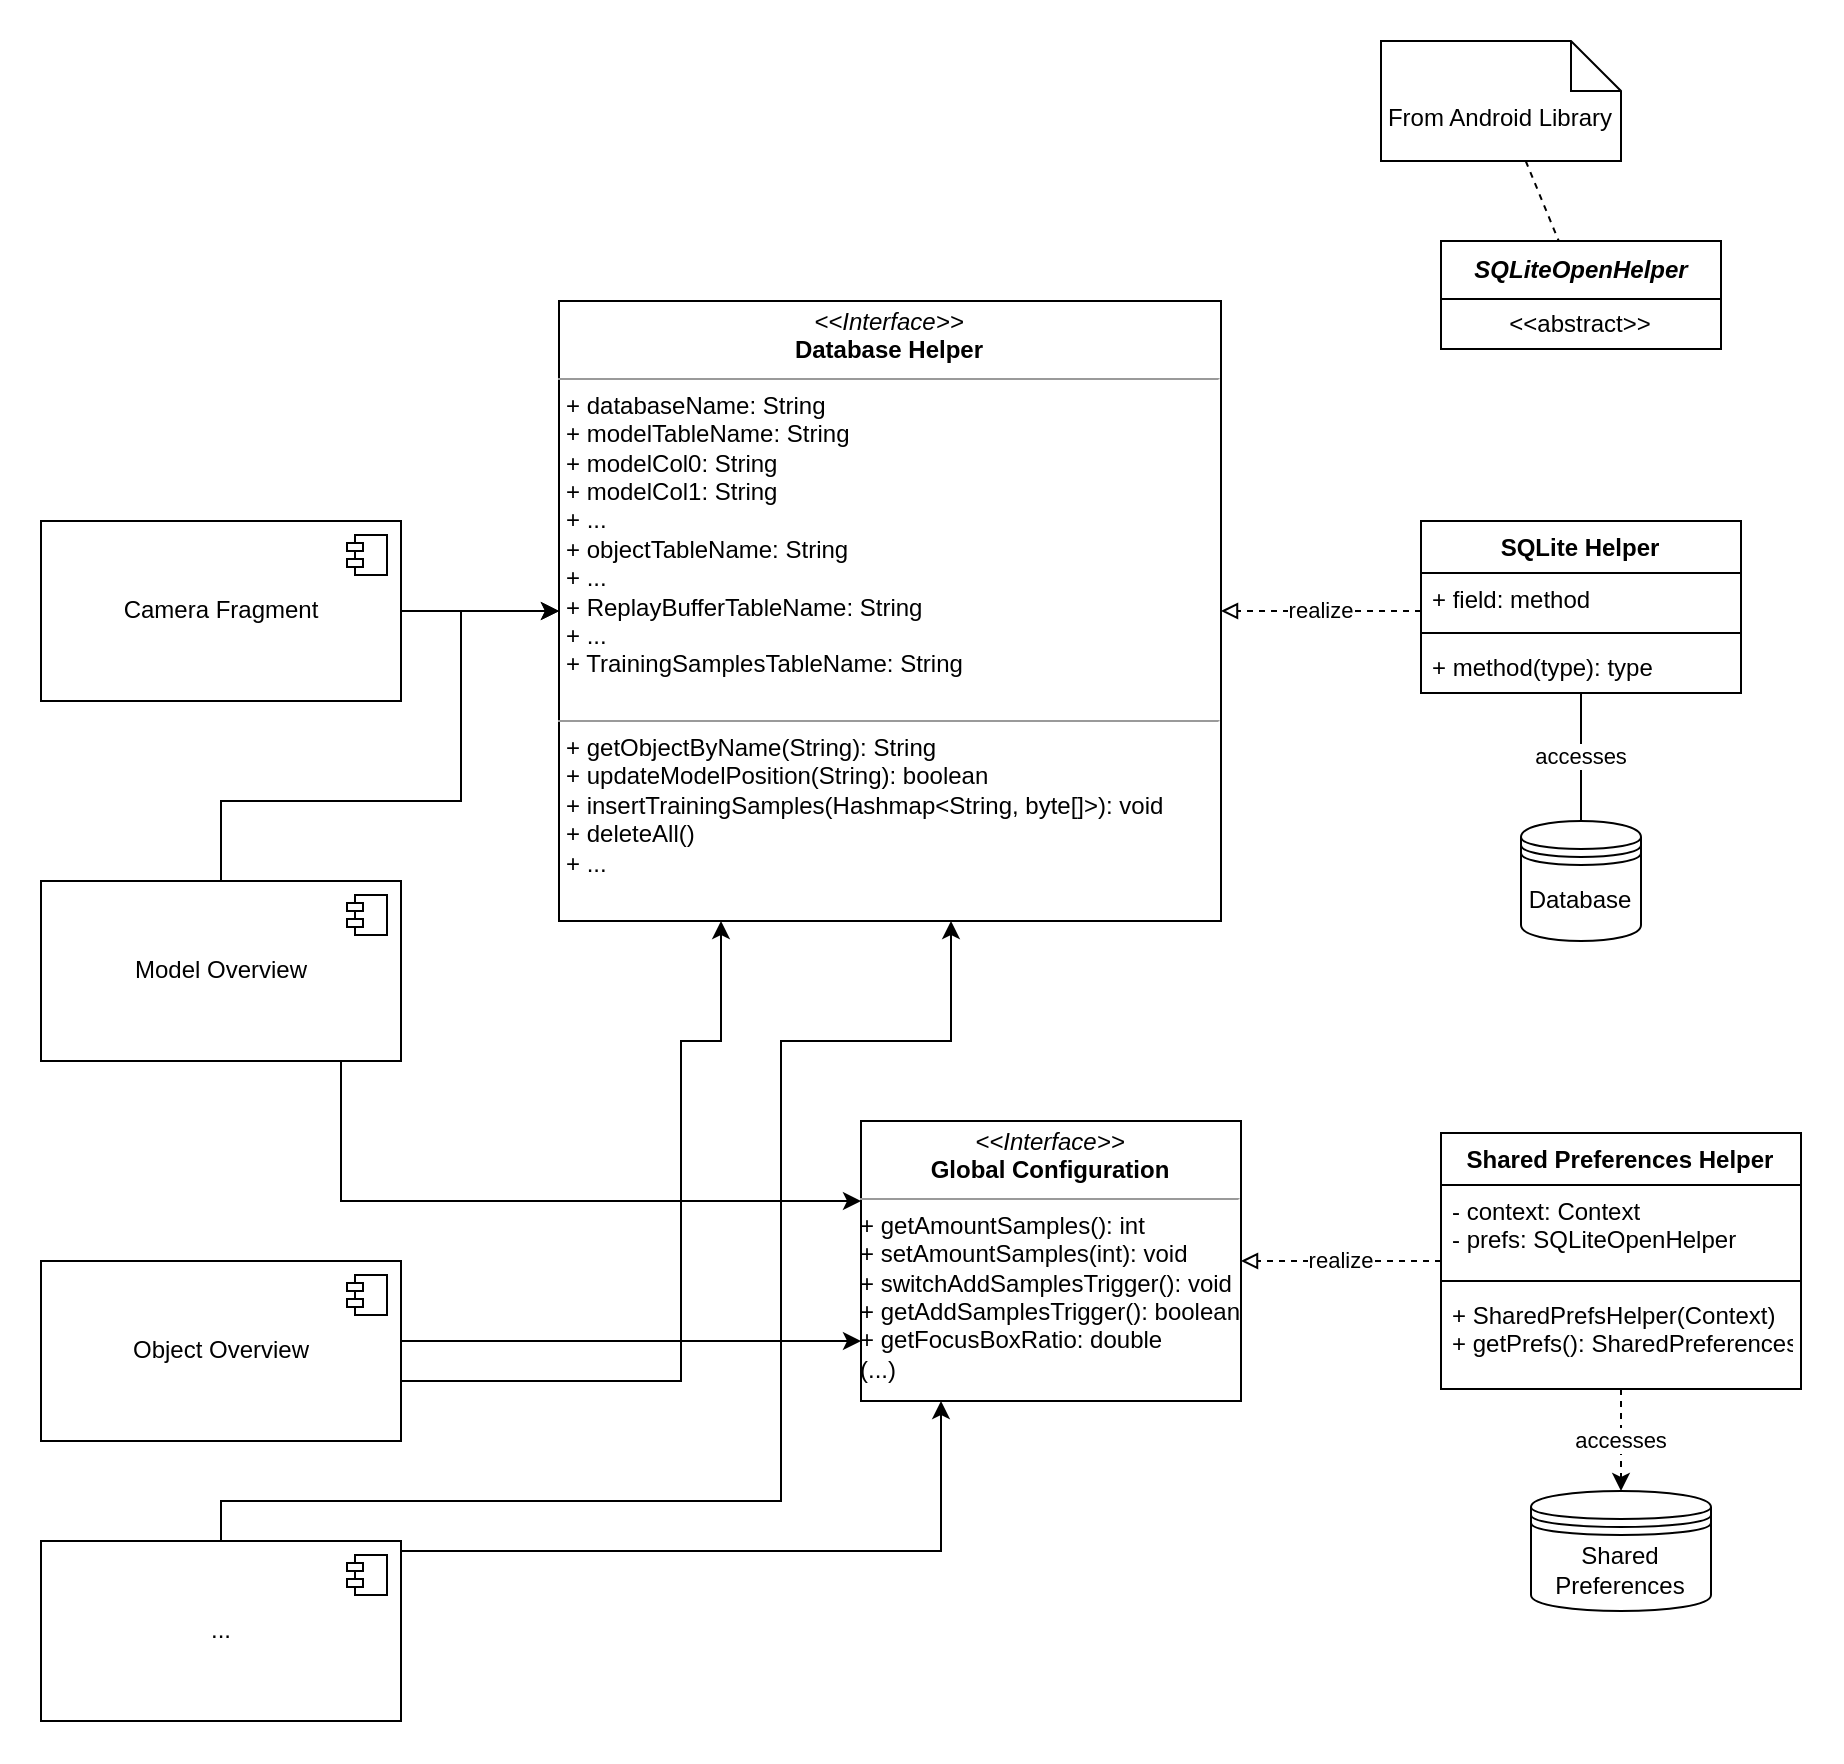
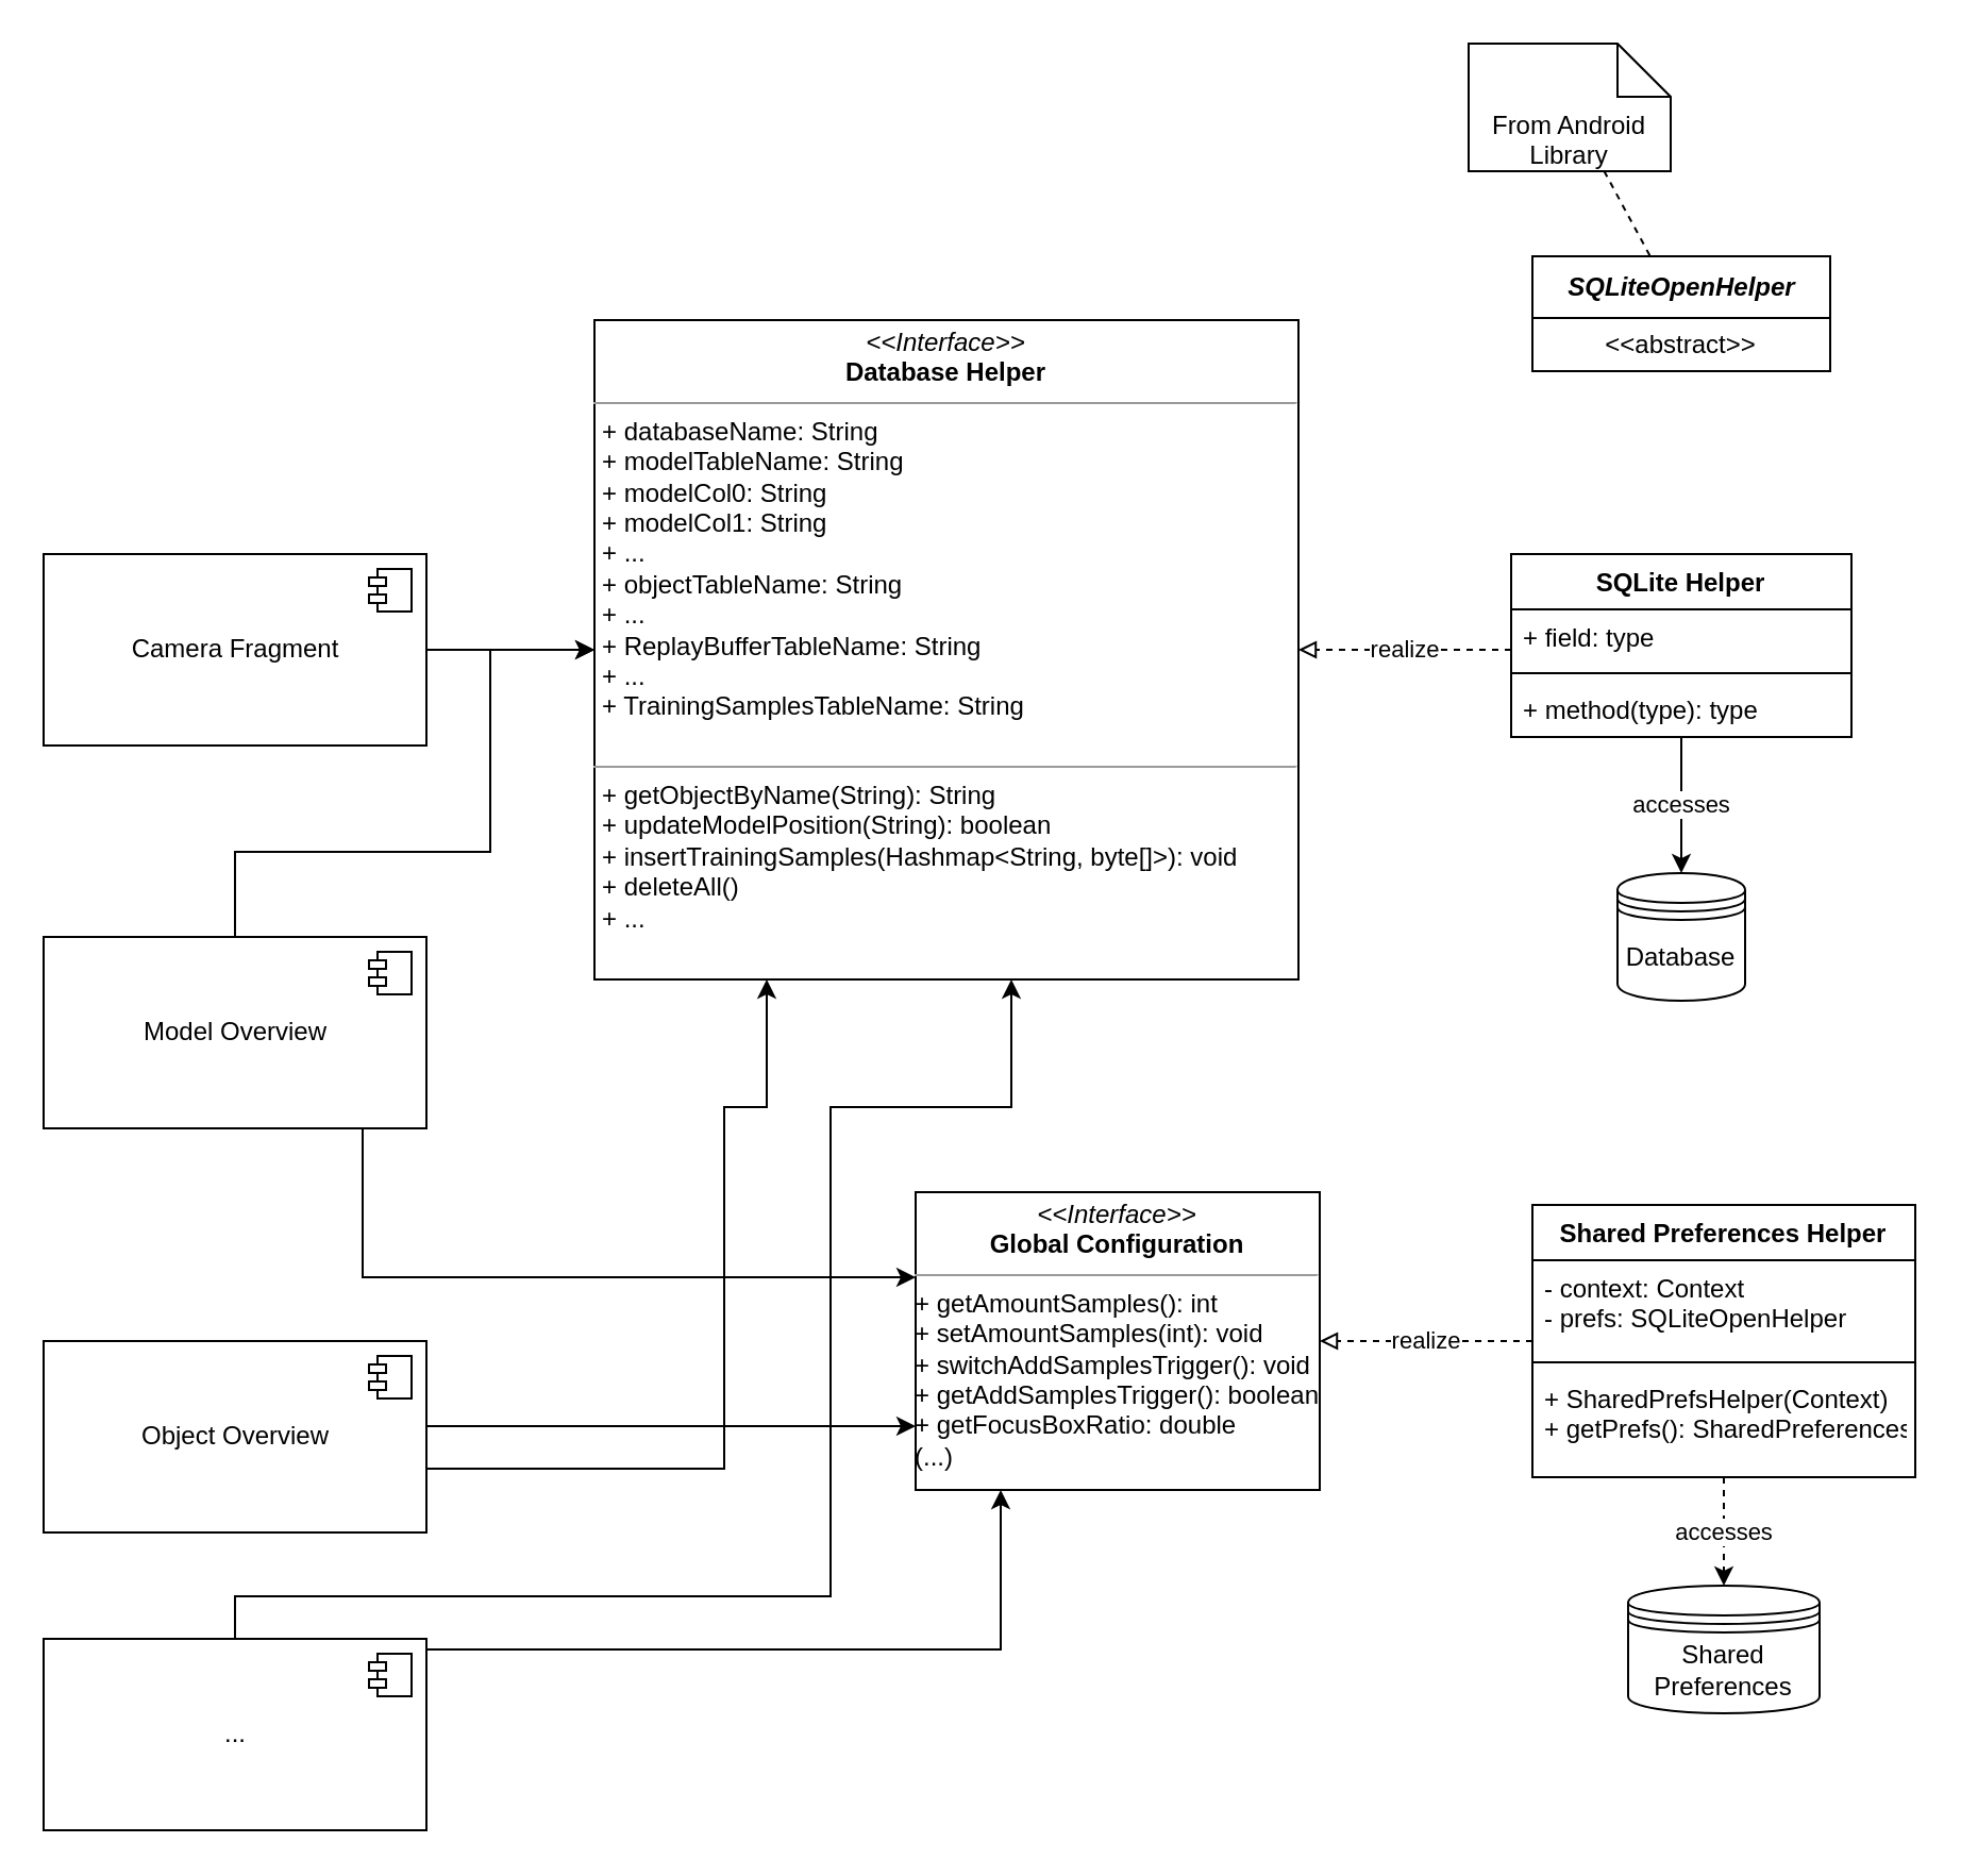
- <mxCell id="36" value="From Android Library" style="shape=note2;boundedLbl=1;whiteSpace=wrap;html=1;size=25;verticalAlign=top;align=center;" vertex="1" parent="1"><mxGeometry x="690" y="20" width="120" height="60" as="geometry" /></mxCell>
+ <mxCell id="36" value="From Android Library" style="shape=note2;boundedLbl=1;whiteSpace=wrap;html=1;size=25;verticalAlign=top;align=center;" vertex="1" parent="1"><mxGeometry x="690" y="20" width="95" height="60" as="geometry" /></mxCell>
- <mxCell id="7" value="+ field: method" style="text;strokeColor=none;fillColor=none;align=left;verticalAlign=top;spacingLeft=4;spacingRight=4;overflow=hidden;rotatable=0;points=[[0,0.5],[1,0.5]];portConstraint=eastwest;" vertex="1" parent="6"><mxGeometry y="26" width="160" height="26" as="geometry" /></mxCell>
+ <mxCell id="7" value="+ field: type" style="text;strokeColor=none;fillColor=none;align=left;verticalAlign=top;spacingLeft=4;spacingRight=4;overflow=hidden;rotatable=0;points=[[0,0.5],[1,0.5]];portConstraint=eastwest;" vertex="1" parent="6"><mxGeometry y="26" width="160" height="26" as="geometry" /></mxCell>
- <mxCell id="4" value="accesses" style="edgeStyle=orthogonalEdgeStyle;rounded=0;orthogonalLoop=1;jettySize=auto;html=1;endArrow=none;endFill=1;" edge="1" parent="1" source="6" target="16"><mxGeometry relative="1" as="geometry" /></mxCell>
+ <mxCell id="4" value="accesses" style="edgeStyle=orthogonalEdgeStyle;rounded=0;orthogonalLoop=1;jettySize=auto;html=1;endArrow=classic;endFill=1;" edge="1" parent="1" source="6" target="16"><mxGeometry relative="1" as="geometry" /></mxCell>
